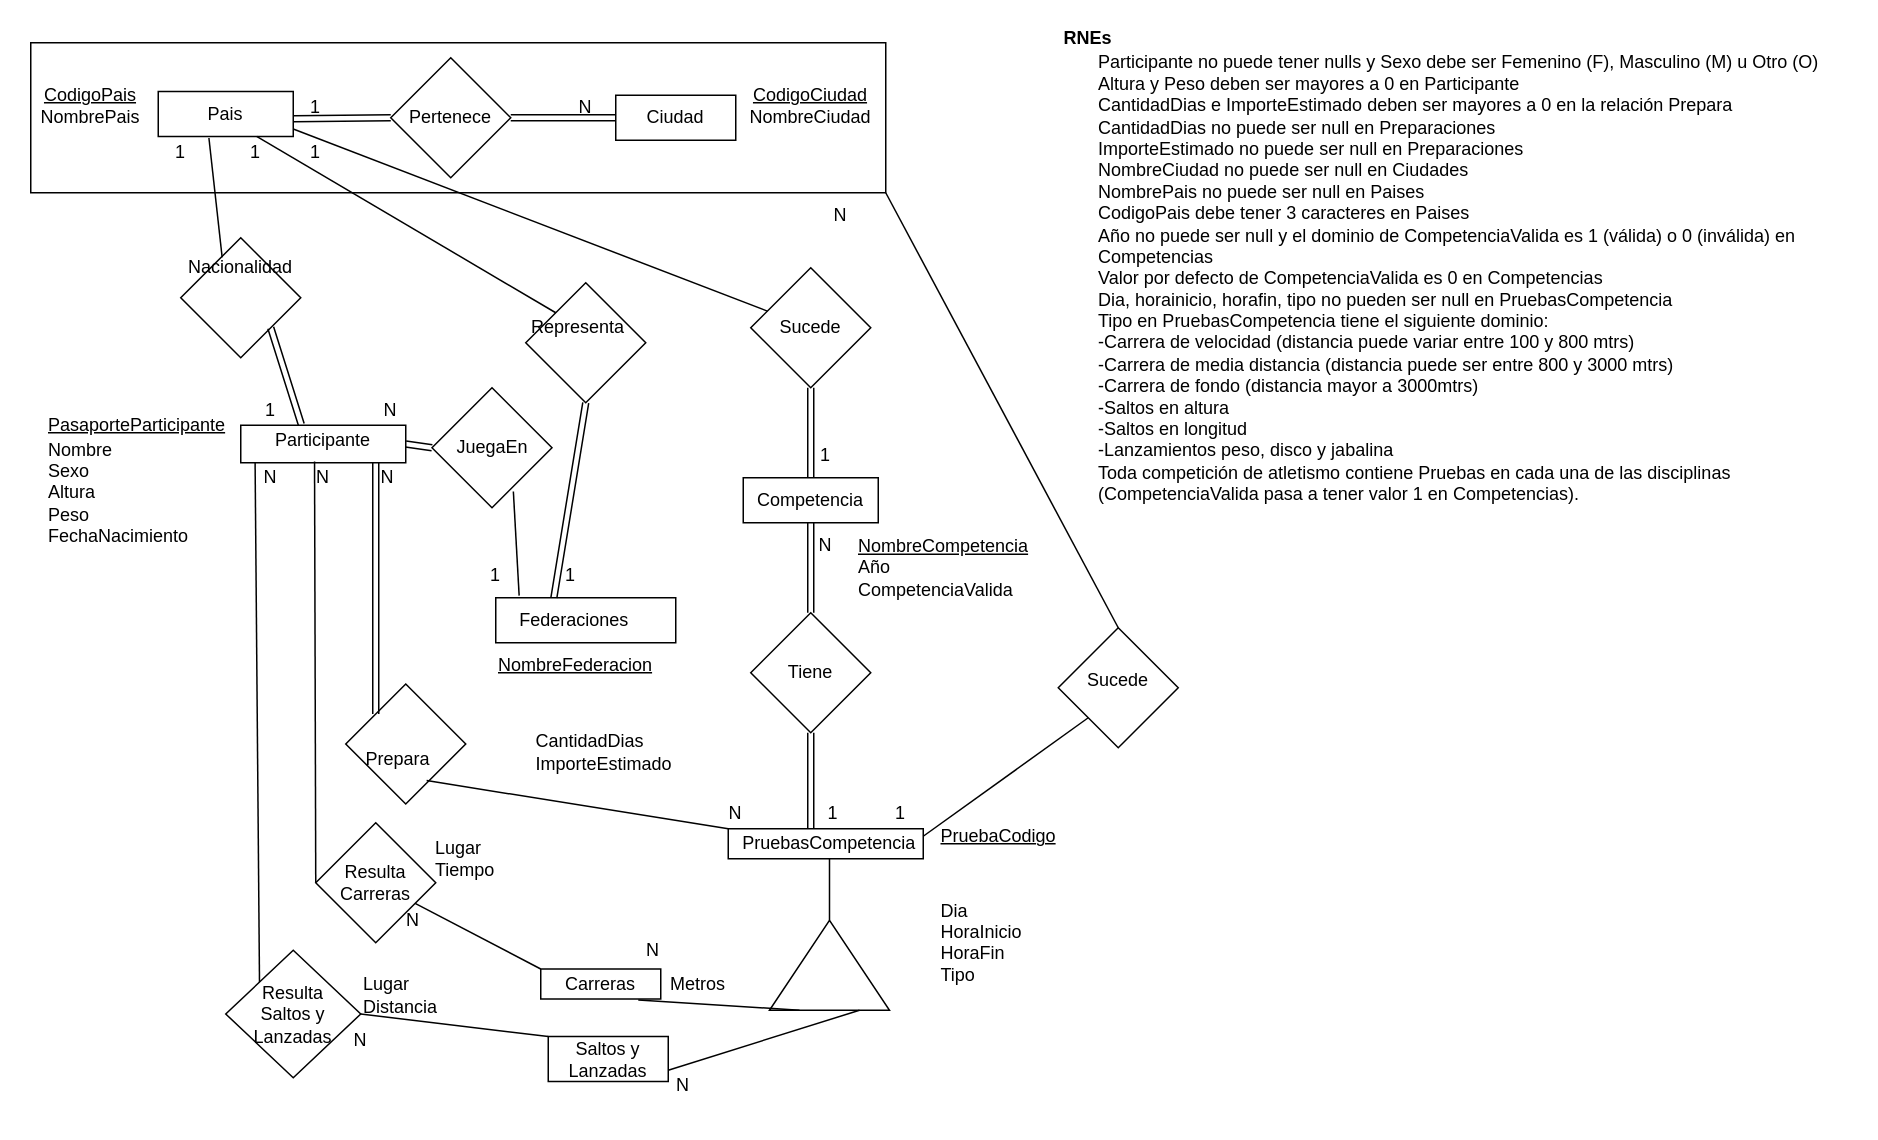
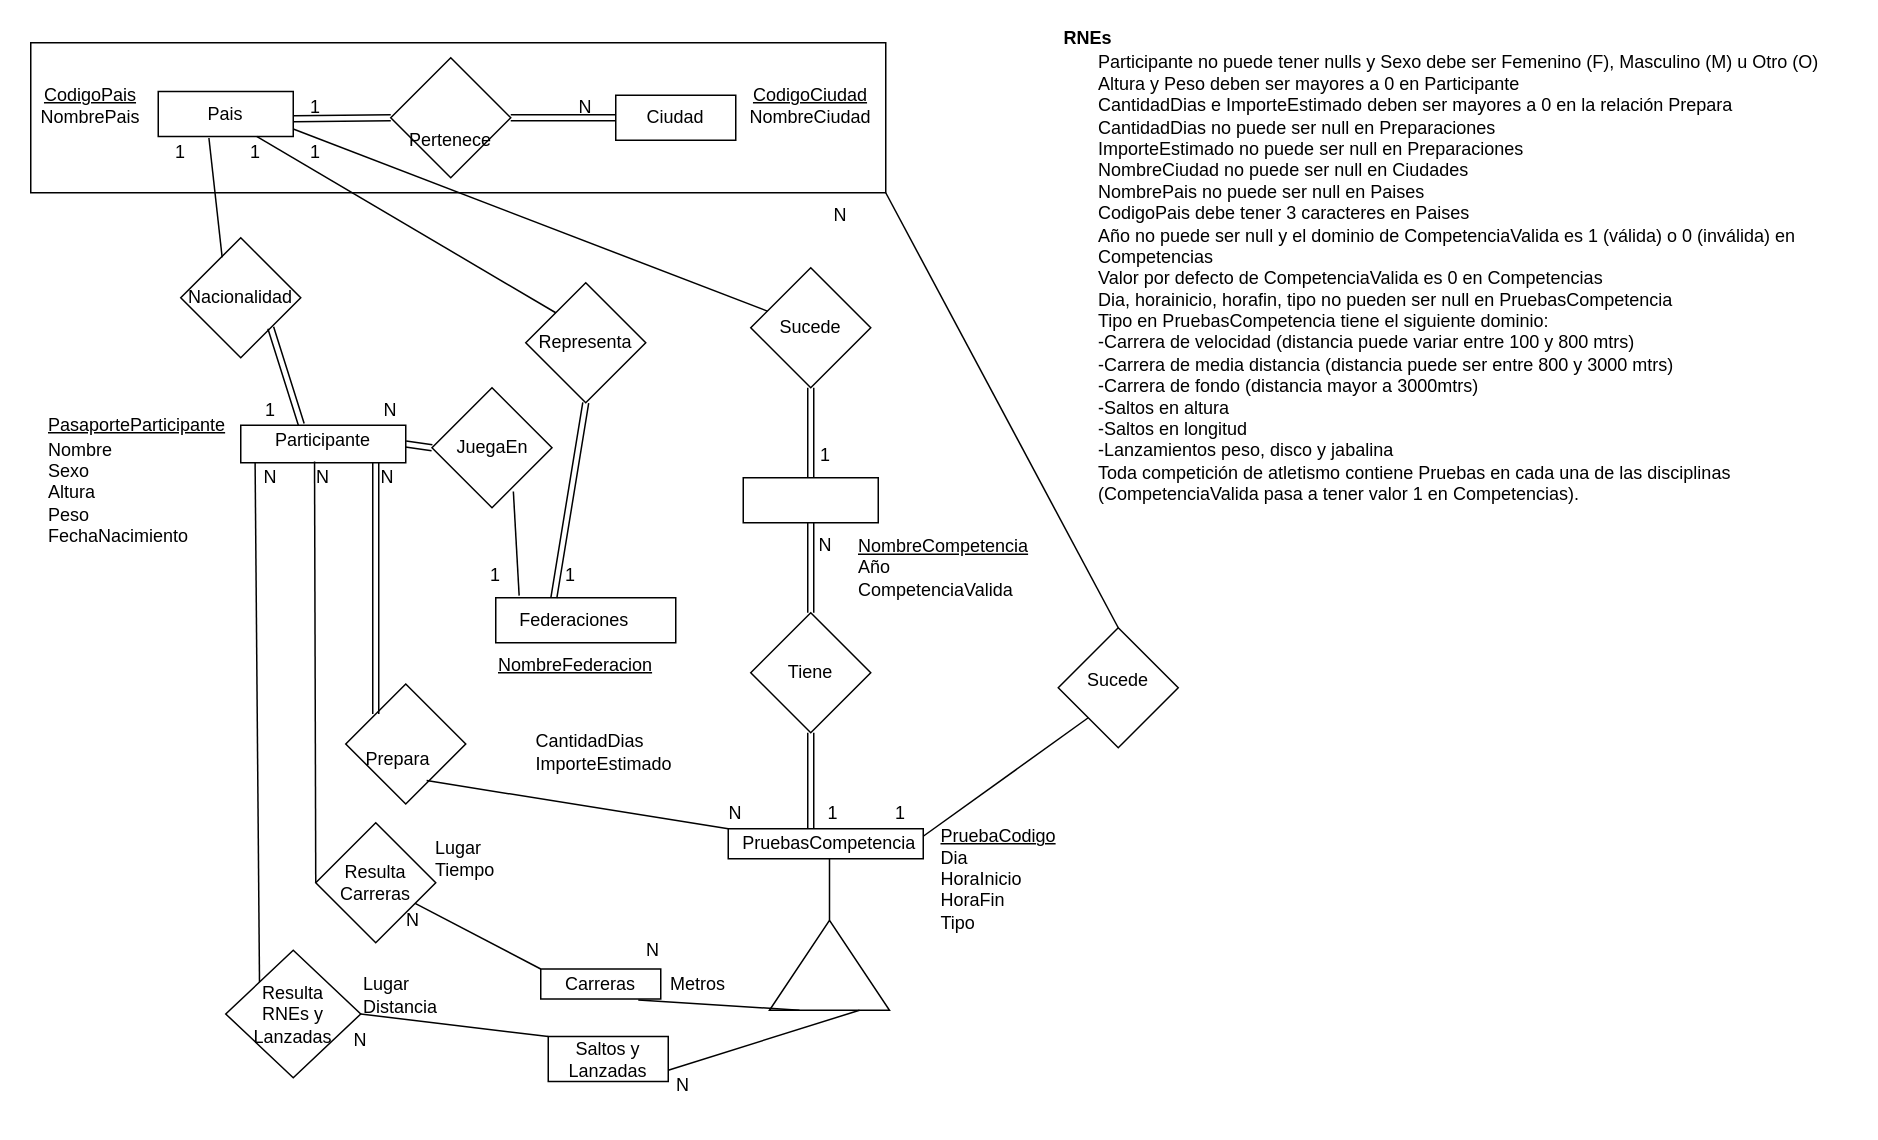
- <mxCell id="8" value="Pertenece" style="text;html=1;strokeColor=none;fillColor=none;align=center;verticalAlign=middle;whiteSpace=wrap;rounded=0;" vertex="1" parent="1"><mxGeometry x="270" y="63" width="60" height="30" as="geometry" /></mxCell>
+ <mxCell id="8" value="Pertenece" style="text;html=1;strokeColor=none;fillColor=none;align=center;verticalAlign=middle;whiteSpace=wrap;rounded=0;" vertex="1" parent="1"><mxGeometry x="270" y="78" width="60" height="30" as="geometry" /></mxCell>
- <mxCell id="41" value="Nacionalidad" style="text;html=1;strokeColor=none;fillColor=none;align=center;verticalAlign=middle;whiteSpace=wrap;rounded=0;" vertex="1" parent="1"><mxGeometry x="130" y="163" width="60" height="30" as="geometry" /></mxCell>
+ <mxCell id="41" value="Nacionalidad" style="text;html=1;strokeColor=none;fillColor=none;align=center;verticalAlign=middle;whiteSpace=wrap;rounded=0;" vertex="1" parent="1"><mxGeometry x="130" y="183" width="60" height="30" as="geometry" /></mxCell>
- <mxCell id="59" value="Representa" style="text;html=1;strokeColor=none;fillColor=none;align=center;verticalAlign=middle;whiteSpace=wrap;rounded=0;" vertex="1" parent="1"><mxGeometry x="355" y="203" width="60" height="30" as="geometry" /></mxCell>
+ <mxCell id="59" value="Representa" style="text;html=1;strokeColor=none;fillColor=none;align=center;verticalAlign=middle;whiteSpace=wrap;rounded=0;" vertex="1" parent="1"><mxGeometry x="360" y="213" width="60" height="30" as="geometry" /></mxCell>
- <mxCell id="19" value="Competencia" style="text;html=1;strokeColor=none;fillColor=none;align=center;verticalAlign=middle;whiteSpace=wrap;rounded=0;" vertex="1" parent="1"><mxGeometry x="510" y="318" width="60" height="30" as="geometry" /></mxCell>
- <mxCell id="73" value="Dia&lt;br&gt;HoraInicio&lt;br&gt;HoraFin&lt;br&gt;&lt;div style=&quot;&quot;&gt;&lt;span style=&quot;background-color: initial;&quot;&gt;Tipo&lt;br&gt;&lt;br&gt;&lt;/span&gt;&lt;/div&gt;" style="text;html=1;strokeColor=none;fillColor=none;align=left;verticalAlign=middle;whiteSpace=wrap;rounded=0;" vertex="1" parent="1"><mxGeometry x="625" y="597" width="60" height="76" as="geometry" /></mxCell>
+ <mxCell id="73" value="Dia&lt;br&gt;HoraInicio&lt;br&gt;HoraFin&lt;br&gt;&lt;div style=&quot;&quot;&gt;&lt;span style=&quot;background-color: initial;&quot;&gt;Tipo&lt;br&gt;&lt;br&gt;&lt;/span&gt;&lt;/div&gt;" style="text;html=1;strokeColor=none;fillColor=none;align=left;verticalAlign=middle;whiteSpace=wrap;rounded=0;" vertex="1" parent="1"><mxGeometry x="625" y="562" width="60" height="76" as="geometry" /></mxCell>
- <mxCell id="83" value="Resulta&lt;br&gt;Saltos y&lt;br&gt;Lanzadas" style="text;html=1;strokeColor=none;fillColor=none;align=center;verticalAlign=middle;whiteSpace=wrap;rounded=0;" vertex="1" parent="1"><mxGeometry x="165" y="660.5" width="60" height="30" as="geometry" /></mxCell>
+ <mxCell id="83" value="Resulta&lt;br&gt;RNEs y&lt;br&gt;Lanzadas" style="text;html=1;strokeColor=none;fillColor=none;align=center;verticalAlign=middle;whiteSpace=wrap;rounded=0;" vertex="1" parent="1"><mxGeometry x="165" y="660.5" width="60" height="30" as="geometry" /></mxCell>
